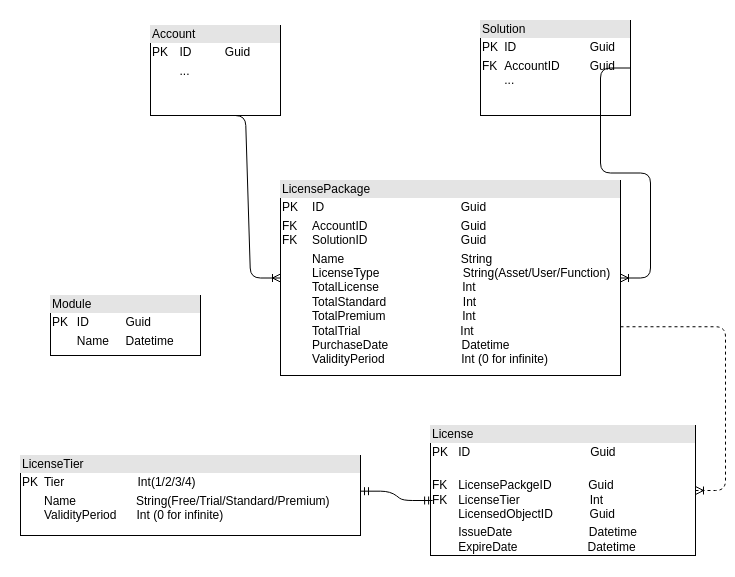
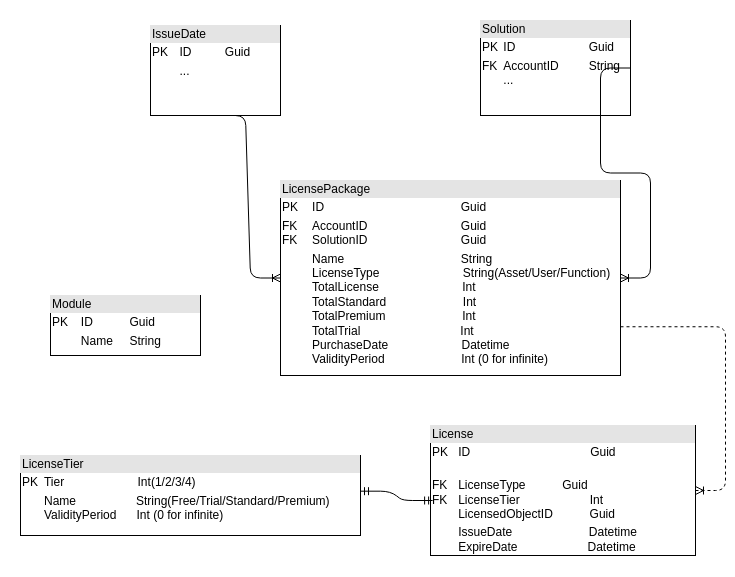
- <mxCell id="5" value="&lt;div style=&quot;box-sizing: border-box ; width: 100% ; background: #e4e4e4 ; padding: 2px&quot;&gt;Account&lt;/div&gt;&lt;table style=&quot;width: 100% ; font-size: 1em&quot; cellpadding=&quot;2&quot; cellspacing=&quot;0&quot;&gt;&lt;tbody&gt;&lt;tr&gt;&lt;td&gt;PK&lt;/td&gt;&lt;td&gt;ID&amp;nbsp; &amp;nbsp; &amp;nbsp; &amp;nbsp; &amp;nbsp; Guid&lt;/td&gt;&lt;/tr&gt;&lt;tr&gt;&lt;td&gt;&lt;br&gt;&lt;/td&gt;&lt;td&gt;...&lt;/td&gt;&lt;/tr&gt;&lt;tr&gt;&lt;td&gt;&lt;/td&gt;&lt;td&gt;&lt;br&gt;&lt;/td&gt;&lt;/tr&gt;&lt;/tbody&gt;&lt;/table&gt;" style="verticalAlign=top;align=left;overflow=fill;html=1;" vertex="1" parent="1"><mxGeometry x="150" y="25" width="130" height="90" as="geometry" /></mxCell>
+ <mxCell id="5" value="&lt;div style=&quot;box-sizing: border-box ; width: 100% ; background: #e4e4e4 ; padding: 2px&quot;&gt;IssueDate&lt;/div&gt;&lt;table style=&quot;width: 100% ; font-size: 1em&quot; cellpadding=&quot;2&quot; cellspacing=&quot;0&quot;&gt;&lt;tbody&gt;&lt;tr&gt;&lt;td&gt;PK&lt;/td&gt;&lt;td&gt;ID&amp;nbsp; &amp;nbsp; &amp;nbsp; &amp;nbsp; &amp;nbsp; Guid&lt;/td&gt;&lt;/tr&gt;&lt;tr&gt;&lt;td&gt;&lt;br&gt;&lt;/td&gt;&lt;td&gt;...&lt;/td&gt;&lt;/tr&gt;&lt;tr&gt;&lt;td&gt;&lt;/td&gt;&lt;td&gt;&lt;br&gt;&lt;/td&gt;&lt;/tr&gt;&lt;/tbody&gt;&lt;/table&gt;" style="verticalAlign=top;align=left;overflow=fill;html=1;" vertex="1" parent="1"><mxGeometry x="150" y="25" width="130" height="90" as="geometry" /></mxCell>
- <mxCell id="4" value="&lt;div style=&quot;box-sizing: border-box ; width: 100% ; background: #e4e4e4 ; padding: 2px&quot;&gt;Solution&lt;/div&gt;&lt;table style=&quot;width: 100% ; font-size: 1em&quot; cellpadding=&quot;2&quot; cellspacing=&quot;0&quot;&gt;&lt;tbody&gt;&lt;tr&gt;&lt;td&gt;PK&lt;/td&gt;&lt;td&gt;ID&amp;nbsp; &amp;nbsp; &amp;nbsp; &amp;nbsp; &amp;nbsp; &amp;nbsp; &amp;nbsp; &amp;nbsp; &amp;nbsp; &amp;nbsp; &amp;nbsp; Guid&lt;/td&gt;&lt;/tr&gt;&lt;tr&gt;&lt;td&gt;FK&lt;br&gt;&lt;br&gt;&lt;/td&gt;&lt;td&gt;AccountID&amp;nbsp; &amp;nbsp; &amp;nbsp; &amp;nbsp; &amp;nbsp;Guid&lt;br&gt;...&lt;/td&gt;&lt;/tr&gt;&lt;tr&gt;&lt;td&gt;&lt;/td&gt;&lt;td&gt;&lt;br&gt;&lt;br&gt;&lt;/td&gt;&lt;/tr&gt;&lt;/tbody&gt;&lt;/table&gt;" style="verticalAlign=top;align=left;overflow=fill;html=1;" vertex="1" parent="1"><mxGeometry x="480" y="20" width="150" height="95" as="geometry" /></mxCell>
+ <mxCell id="4" value="&lt;div style=&quot;box-sizing: border-box ; width: 100% ; background: #e4e4e4 ; padding: 2px&quot;&gt;Solution&lt;/div&gt;&lt;table style=&quot;width: 100% ; font-size: 1em&quot; cellpadding=&quot;2&quot; cellspacing=&quot;0&quot;&gt;&lt;tbody&gt;&lt;tr&gt;&lt;td&gt;PK&lt;/td&gt;&lt;td&gt;ID&amp;nbsp; &amp;nbsp; &amp;nbsp; &amp;nbsp; &amp;nbsp; &amp;nbsp; &amp;nbsp; &amp;nbsp; &amp;nbsp; &amp;nbsp; &amp;nbsp; Guid&lt;/td&gt;&lt;/tr&gt;&lt;tr&gt;&lt;td&gt;FK&lt;br&gt;&lt;br&gt;&lt;/td&gt;&lt;td&gt;AccountID&amp;nbsp; &amp;nbsp; &amp;nbsp; &amp;nbsp; &amp;nbsp;String&lt;br&gt;...&lt;/td&gt;&lt;/tr&gt;&lt;tr&gt;&lt;td&gt;&lt;/td&gt;&lt;td&gt;&lt;br&gt;&lt;br&gt;&lt;/td&gt;&lt;/tr&gt;&lt;/tbody&gt;&lt;/table&gt;" style="verticalAlign=top;align=left;overflow=fill;html=1;" vertex="1" parent="1"><mxGeometry x="480" y="20" width="150" height="95" as="geometry" /></mxCell>
- <mxCell id="11" value="&lt;div style=&quot;box-sizing: border-box ; width: 100% ; background: #e4e4e4 ; padding: 2px&quot;&gt;Module&lt;/div&gt;&lt;table style=&quot;width: 100% ; font-size: 1em&quot; cellpadding=&quot;2&quot; cellspacing=&quot;0&quot;&gt;&lt;tbody&gt;&lt;tr&gt;&lt;td&gt;PK&lt;/td&gt;&lt;td&gt;ID&amp;nbsp; &amp;nbsp; &amp;nbsp; &amp;nbsp; &amp;nbsp; &amp;nbsp;Guid&lt;br&gt;&lt;/td&gt;&lt;/tr&gt;&lt;tr&gt;&lt;td&gt;&lt;br&gt;&lt;/td&gt;&lt;td&gt;Name&amp;nbsp; &amp;nbsp; &amp;nbsp;Datetime&lt;br&gt;&lt;br&gt;&lt;/td&gt;&lt;/tr&gt;&lt;tr&gt;&lt;td&gt;&lt;/td&gt;&lt;td&gt;&lt;br&gt;&lt;br&gt;&lt;br&gt;&lt;br&gt;&lt;/td&gt;&lt;/tr&gt;&lt;/tbody&gt;&lt;/table&gt;" style="verticalAlign=top;align=left;overflow=fill;html=1;" vertex="1" parent="1"><mxGeometry x="50" y="295" width="150" height="60" as="geometry" /></mxCell>
+ <mxCell id="11" value="&lt;div style=&quot;box-sizing: border-box ; width: 100% ; background: #e4e4e4 ; padding: 2px&quot;&gt;Module&lt;/div&gt;&lt;table style=&quot;width: 100% ; font-size: 1em&quot; cellpadding=&quot;2&quot; cellspacing=&quot;0&quot;&gt;&lt;tbody&gt;&lt;tr&gt;&lt;td&gt;PK&lt;/td&gt;&lt;td&gt;ID&amp;nbsp; &amp;nbsp; &amp;nbsp; &amp;nbsp; &amp;nbsp; &amp;nbsp;Guid&lt;br&gt;&lt;/td&gt;&lt;/tr&gt;&lt;tr&gt;&lt;td&gt;&lt;br&gt;&lt;/td&gt;&lt;td&gt;Name&amp;nbsp; &amp;nbsp; &amp;nbsp;String&lt;br&gt;&lt;br&gt;&lt;/td&gt;&lt;/tr&gt;&lt;tr&gt;&lt;td&gt;&lt;/td&gt;&lt;td&gt;&lt;br&gt;&lt;br&gt;&lt;br&gt;&lt;br&gt;&lt;/td&gt;&lt;/tr&gt;&lt;/tbody&gt;&lt;/table&gt;" style="verticalAlign=top;align=left;overflow=fill;html=1;" vertex="1" parent="1"><mxGeometry x="50" y="295" width="150" height="60" as="geometry" /></mxCell>
- <mxCell id="3" value="&lt;div style=&quot;box-sizing: border-box ; width: 100% ; background: #e4e4e4 ; padding: 2px&quot;&gt;License&lt;br&gt;&lt;/div&gt;&lt;table style=&quot;width: 100% ; font-size: 1em&quot; cellpadding=&quot;2&quot; cellspacing=&quot;0&quot;&gt;&lt;tbody&gt;&lt;tr&gt;&lt;td&gt;PK&lt;/td&gt;&lt;td&gt;ID&amp;nbsp; &amp;nbsp; &amp;nbsp; &amp;nbsp; &amp;nbsp; &amp;nbsp; &amp;nbsp; &amp;nbsp; &amp;nbsp; &amp;nbsp; &amp;nbsp; &amp;nbsp; &amp;nbsp; &amp;nbsp; &amp;nbsp; &amp;nbsp; &amp;nbsp; &amp;nbsp; Guid&lt;br&gt;&lt;/td&gt;&lt;/tr&gt;&lt;tr&gt;&lt;td&gt;FK&lt;br&gt;FK&lt;/td&gt;&lt;td&gt;&lt;br&gt;LicensePackgeID&amp;nbsp; &amp;nbsp; &amp;nbsp; &amp;nbsp; &amp;nbsp; &amp;nbsp;Guid&lt;br&gt;LicenseTier&amp;nbsp; &amp;nbsp; &amp;nbsp; &amp;nbsp; &amp;nbsp; &amp;nbsp; &amp;nbsp; &amp;nbsp; &amp;nbsp; &amp;nbsp; &amp;nbsp;Int&lt;br&gt;LicensedObjectID&amp;nbsp; &amp;nbsp; &amp;nbsp; &amp;nbsp; &amp;nbsp; &amp;nbsp;Guid&lt;br&gt;&lt;/td&gt;&lt;/tr&gt;&lt;tr&gt;&lt;td&gt;&lt;br&gt;&lt;/td&gt;&lt;td&gt;IssueDate&amp;nbsp; &amp;nbsp; &amp;nbsp; &amp;nbsp; &amp;nbsp; &amp;nbsp; &amp;nbsp; &amp;nbsp; &amp;nbsp; &amp;nbsp; &amp;nbsp; &amp;nbsp;Datetime&lt;br&gt;ExpireDate&amp;nbsp; &amp;nbsp; &amp;nbsp; &amp;nbsp; &amp;nbsp; &amp;nbsp; &amp;nbsp; &amp;nbsp; &amp;nbsp; &amp;nbsp; &amp;nbsp;Datetime&lt;br&gt;&lt;br&gt;&lt;br&gt;&lt;br&gt;&lt;br&gt;&lt;/td&gt;&lt;/tr&gt;&lt;/tbody&gt;&lt;/table&gt;" style="verticalAlign=top;align=left;overflow=fill;html=1;" vertex="1" parent="1"><mxGeometry x="430" y="425" width="265" height="130" as="geometry" /></mxCell>
+ <mxCell id="3" value="&lt;div style=&quot;box-sizing: border-box ; width: 100% ; background: #e4e4e4 ; padding: 2px&quot;&gt;License&lt;br&gt;&lt;/div&gt;&lt;table style=&quot;width: 100% ; font-size: 1em&quot; cellpadding=&quot;2&quot; cellspacing=&quot;0&quot;&gt;&lt;tbody&gt;&lt;tr&gt;&lt;td&gt;PK&lt;/td&gt;&lt;td&gt;ID&amp;nbsp; &amp;nbsp; &amp;nbsp; &amp;nbsp; &amp;nbsp; &amp;nbsp; &amp;nbsp; &amp;nbsp; &amp;nbsp; &amp;nbsp; &amp;nbsp; &amp;nbsp; &amp;nbsp; &amp;nbsp; &amp;nbsp; &amp;nbsp; &amp;nbsp; &amp;nbsp; Guid&lt;br&gt;&lt;/td&gt;&lt;/tr&gt;&lt;tr&gt;&lt;td&gt;FK&lt;br&gt;FK&lt;/td&gt;&lt;td&gt;&lt;br&gt;LicenseType&amp;nbsp; &amp;nbsp; &amp;nbsp; &amp;nbsp; &amp;nbsp; &amp;nbsp;Guid&lt;br&gt;LicenseTier&amp;nbsp; &amp;nbsp; &amp;nbsp; &amp;nbsp; &amp;nbsp; &amp;nbsp; &amp;nbsp; &amp;nbsp; &amp;nbsp; &amp;nbsp; &amp;nbsp;Int&lt;br&gt;LicensedObjectID&amp;nbsp; &amp;nbsp; &amp;nbsp; &amp;nbsp; &amp;nbsp; &amp;nbsp;Guid&lt;br&gt;&lt;/td&gt;&lt;/tr&gt;&lt;tr&gt;&lt;td&gt;&lt;br&gt;&lt;/td&gt;&lt;td&gt;IssueDate&amp;nbsp; &amp;nbsp; &amp;nbsp; &amp;nbsp; &amp;nbsp; &amp;nbsp; &amp;nbsp; &amp;nbsp; &amp;nbsp; &amp;nbsp; &amp;nbsp; &amp;nbsp;Datetime&lt;br&gt;ExpireDate&amp;nbsp; &amp;nbsp; &amp;nbsp; &amp;nbsp; &amp;nbsp; &amp;nbsp; &amp;nbsp; &amp;nbsp; &amp;nbsp; &amp;nbsp; &amp;nbsp;Datetime&lt;br&gt;&lt;br&gt;&lt;br&gt;&lt;br&gt;&lt;br&gt;&lt;/td&gt;&lt;/tr&gt;&lt;/tbody&gt;&lt;/table&gt;" style="verticalAlign=top;align=left;overflow=fill;html=1;" vertex="1" parent="1"><mxGeometry x="430" y="425" width="265" height="130" as="geometry" /></mxCell>
